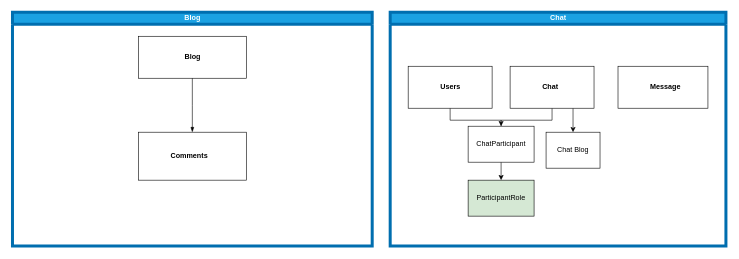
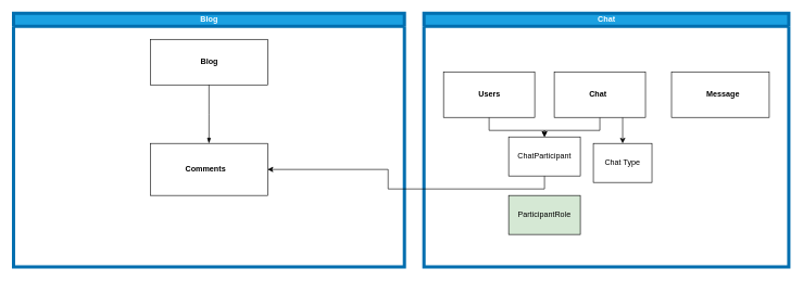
- <mxCell id="7" style="edgeStyle=orthogonalEdgeStyle;rounded=0;orthogonalLoop=1;jettySize=auto;html=1;entryX=0.5;entryY=0;entryDx=0;entryDy=0;endArrow=none;" edge="1" parent="6" source="8" target="14"><mxGeometry relative="1" as="geometry" /></mxCell>
+ <mxCell id="7" style="edgeStyle=orthogonalEdgeStyle;rounded=0;orthogonalLoop=1;jettySize=auto;html=1;entryX=0.5;entryY=0;entryDx=0;entryDy=0;" edge="1" parent="6" source="8" target="14"><mxGeometry relative="1" as="geometry" /></mxCell>
- <mxCell id="16" value="Chat Blog" style="rounded=0;whiteSpace=wrap;html=1;" vertex="1" parent="6"><mxGeometry x="260" y="200" width="90" height="60" as="geometry" /></mxCell>
+ <mxCell id="16" value="Chat Type" style="rounded=0;whiteSpace=wrap;html=1;" vertex="1" parent="6"><mxGeometry x="260" y="200" width="90" height="60" as="geometry" /></mxCell>
- <mxCell id="13" style="edgeStyle=orthogonalEdgeStyle;rounded=0;orthogonalLoop=1;jettySize=auto;html=1;exitX=0.5;exitY=1;exitDx=0;exitDy=0;entryX=0.5;entryY=0;entryDx=0;entryDy=0;" edge="1" parent="6" source="14" target="15"><mxGeometry relative="1" as="geometry" /></mxCell>
+ <mxCell id="13" style="edgeStyle=orthogonalEdgeStyle;rounded=0;orthogonalLoop=1;jettySize=auto;html=1;exitX=0.5;exitY=1;exitDx=0;exitDy=0;" edge="1" parent="6" source="14" target="5"><mxGeometry relative="1" as="geometry" /></mxCell>
